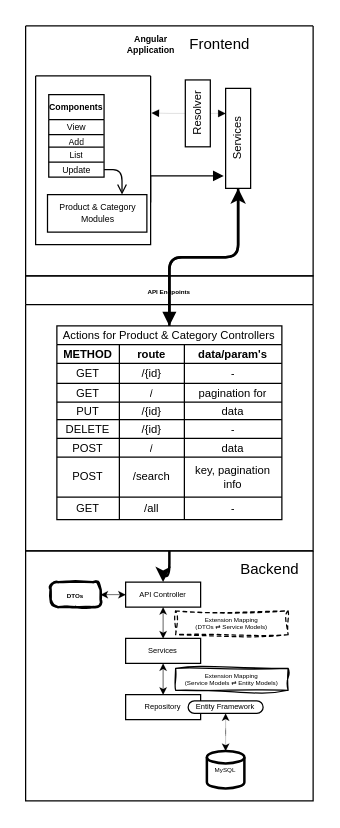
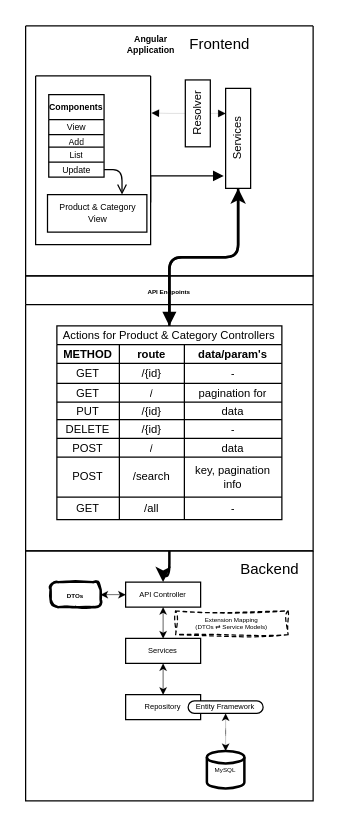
- <mxCell id="53" value="Product &amp;amp; Category Modules" style="rounded=0;whiteSpace=wrap;html=1;shadow=0;glass=0;sketch=0;fontSize=7;" parent="43" vertex="1"><mxGeometry x="9.5" y="95" width="79.5" height="30" as="geometry" /></mxCell>
+ <mxCell id="53" value="Product &amp;amp; Category View" style="rounded=0;whiteSpace=wrap;html=1;shadow=0;glass=0;sketch=0;fontSize=7;" parent="43" vertex="1"><mxGeometry x="9.5" y="95" width="79.5" height="30" as="geometry" /></mxCell>
- <mxCell id="73" value="&lt;p style=&quot;line-height: 110%;&quot;&gt;Extension Mapping&lt;br&gt;(Service Models ⇄ Entity Models)&lt;/p&gt;" style="rounded=0;whiteSpace=wrap;html=1;fontSize=5;align=center;sketch=1;curveFitting=1;jiggle=2;" parent="58" vertex="1"><mxGeometry x="120" y="94" width="90" height="17.5" as="geometry" /></mxCell>
